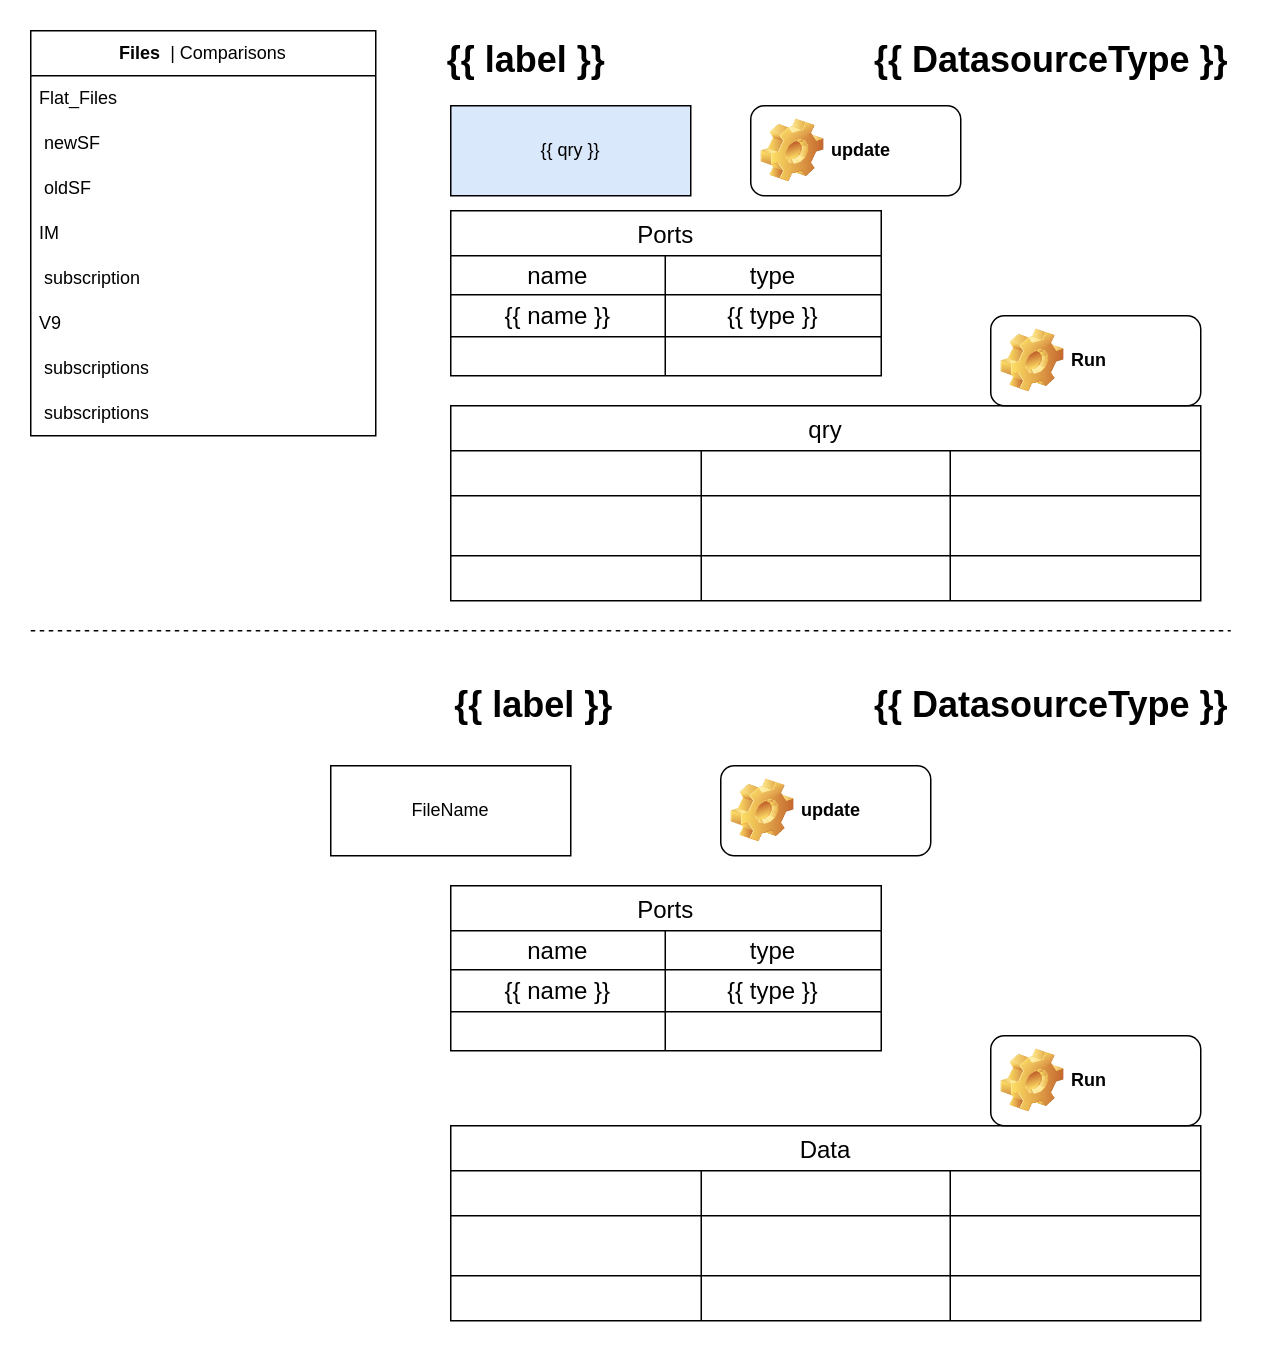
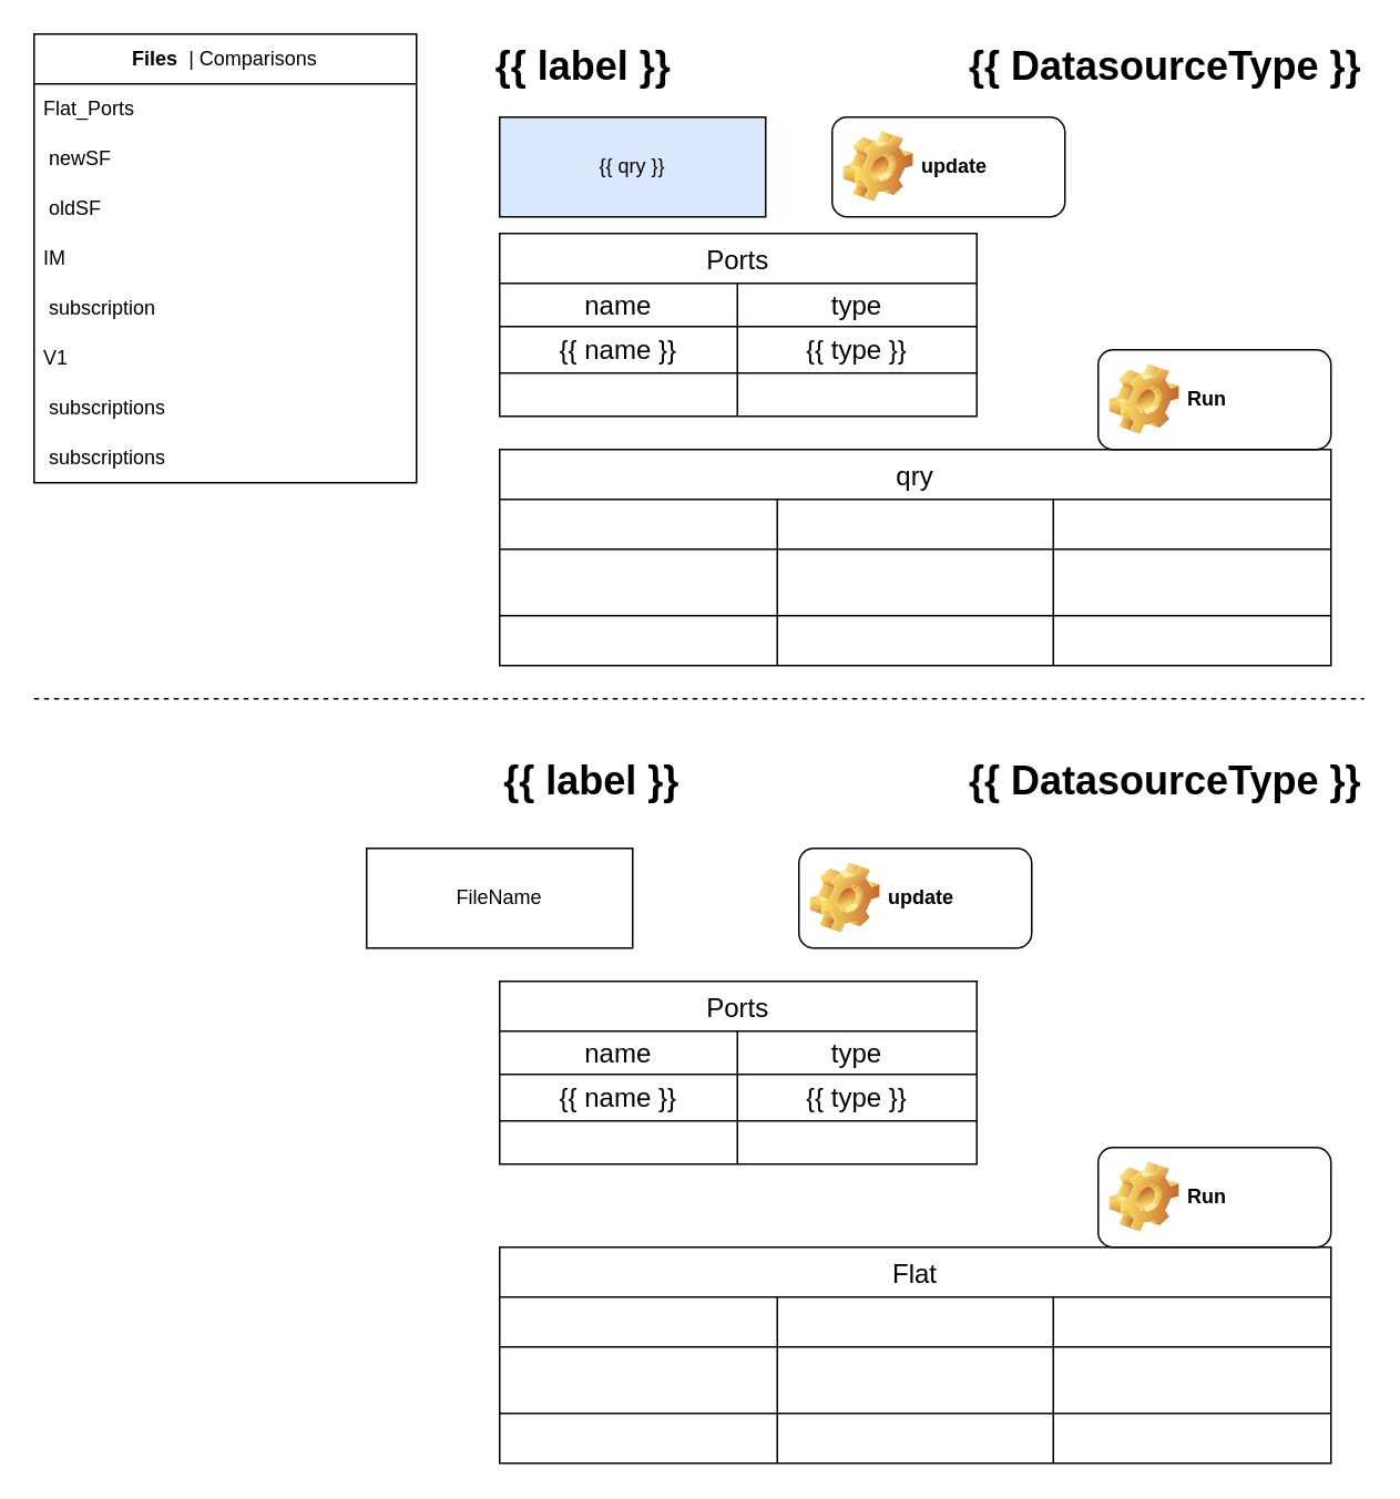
- <mxCell id="3" value="Flat_Files" style="text;strokeColor=none;fillColor=none;align=left;verticalAlign=middle;spacingLeft=4;spacingRight=4;overflow=hidden;points=[[0,0.5],[1,0.5]];portConstraint=eastwest;rotatable=0;whiteSpace=wrap;html=1;" vertex="1" parent="2"><mxGeometry y="30" width="230" height="30" as="geometry" /></mxCell>
+ <mxCell id="3" value="Flat_Ports" style="text;strokeColor=none;fillColor=none;align=left;verticalAlign=middle;spacingLeft=4;spacingRight=4;overflow=hidden;points=[[0,0.5],[1,0.5]];portConstraint=eastwest;rotatable=0;whiteSpace=wrap;html=1;" vertex="1" parent="2"><mxGeometry y="30" width="230" height="30" as="geometry" /></mxCell>
- <mxCell id="8" value="V9" style="text;strokeColor=none;fillColor=none;align=left;verticalAlign=middle;spacingLeft=4;spacingRight=4;overflow=hidden;points=[[0,0.5],[1,0.5]];portConstraint=eastwest;rotatable=0;whiteSpace=wrap;html=1;" vertex="1" parent="2"><mxGeometry y="180" width="230" height="30" as="geometry" /></mxCell>
+ <mxCell id="8" value="V1" style="text;strokeColor=none;fillColor=none;align=left;verticalAlign=middle;spacingLeft=4;spacingRight=4;overflow=hidden;points=[[0,0.5],[1,0.5]];portConstraint=eastwest;rotatable=0;whiteSpace=wrap;html=1;" vertex="1" parent="2"><mxGeometry y="180" width="230" height="30" as="geometry" /></mxCell>
- <mxCell id="50" value="Data" style="shape=table;startSize=30;container=1;collapsible=0;childLayout=tableLayout;strokeColor=default;fontSize=16;" vertex="1" parent="1"><mxGeometry x="300" y="750" width="500" height="130" as="geometry" /></mxCell>
+ <mxCell id="50" value="Flat" style="shape=table;startSize=30;container=1;collapsible=0;childLayout=tableLayout;strokeColor=default;fontSize=16;" vertex="1" parent="1"><mxGeometry x="300" y="750" width="500" height="130" as="geometry" /></mxCell>
